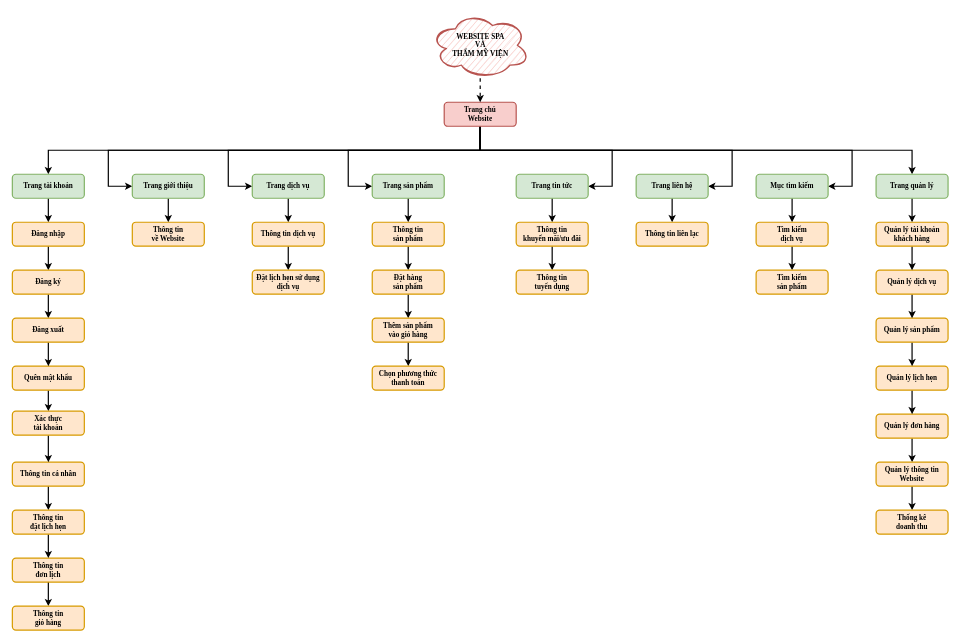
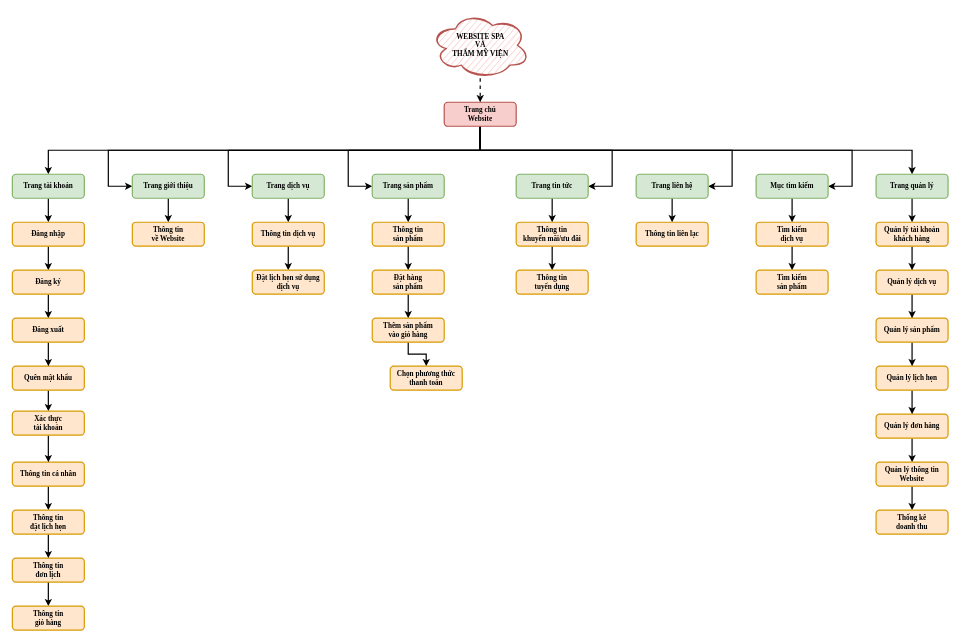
- <mxCell id="52" value="Chọn phương thức&lt;br&gt;thanh toán" style="rounded=1;whiteSpace=wrap;html=1;fontStyle=1;strokeWidth=2;fontFamily=Tahoma;fillColor=#ffe6cc;strokeColor=#d79b00;" parent="1" vertex="1"><mxGeometry x="620" y="610" width="120" height="40" as="geometry" /></mxCell>
+ <mxCell id="52" value="Chọn phương thức&lt;br&gt;thanh toán" style="rounded=1;whiteSpace=wrap;html=1;fontStyle=1;strokeWidth=2;fontFamily=Tahoma;fillColor=#ffe6cc;strokeColor=#d79b00;" parent="1" vertex="1"><mxGeometry x="650" y="610" width="120" height="40" as="geometry" /></mxCell>
